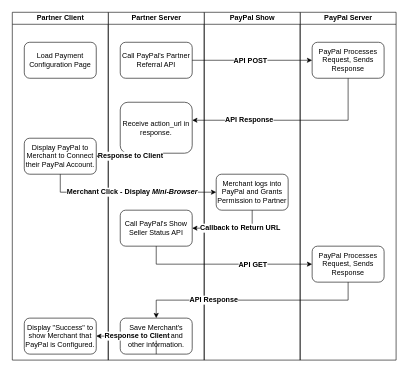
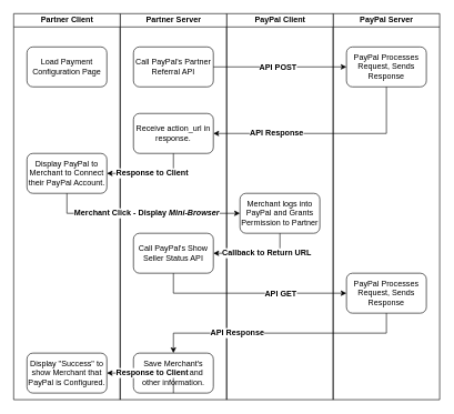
- <mxCell id="5" value="PayPal Show" style="swimlane;html=1;startSize=20;" vertex="1" parent="1"><mxGeometry x="340" y="20" width="160" height="580" as="geometry" /></mxCell>
+ <mxCell id="5" value="PayPal Client" style="swimlane;html=1;startSize=20;" vertex="1" parent="1"><mxGeometry x="340" y="20" width="160" height="580" as="geometry" /></mxCell>
- <mxCell id="11" value="Receive action_url in response." style="rounded=1;whiteSpace=wrap;html=1;" vertex="1" parent="7"><mxGeometry x="20" y="150" width="120" height="85" as="geometry" /></mxCell>
+ <mxCell id="11" value="Receive action_url in response." style="rounded=1;whiteSpace=wrap;html=1;" vertex="1" parent="7"><mxGeometry x="20" y="150" width="120" height="60" as="geometry" /></mxCell>
